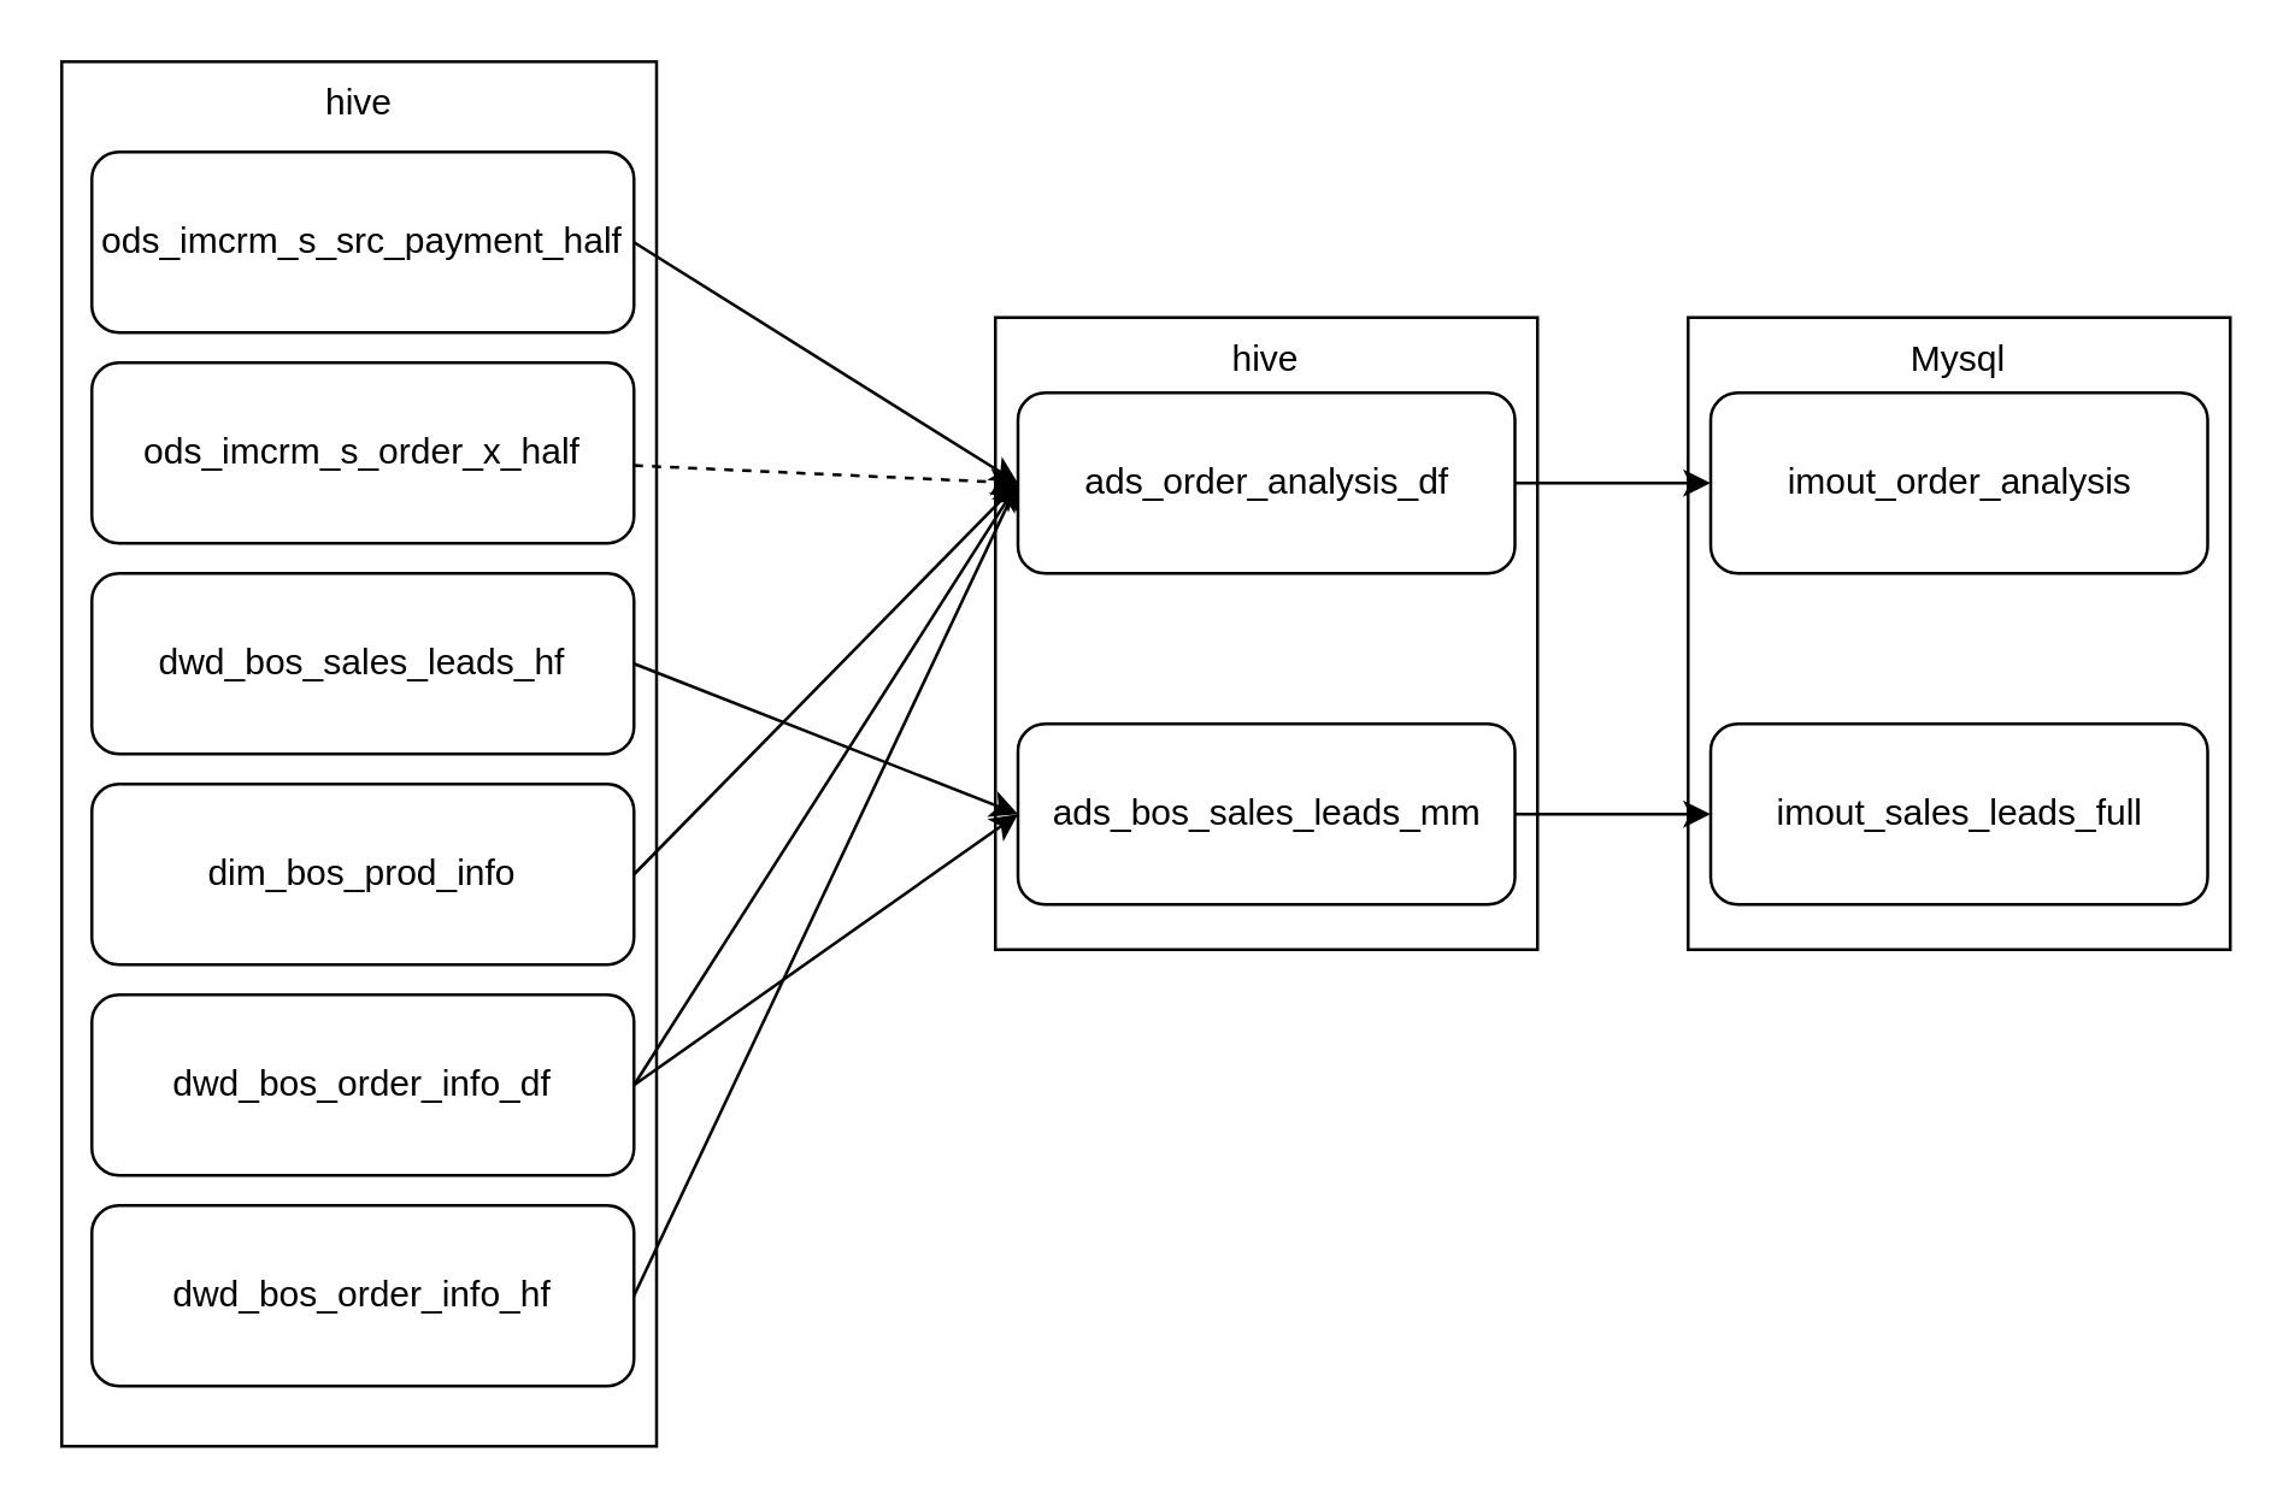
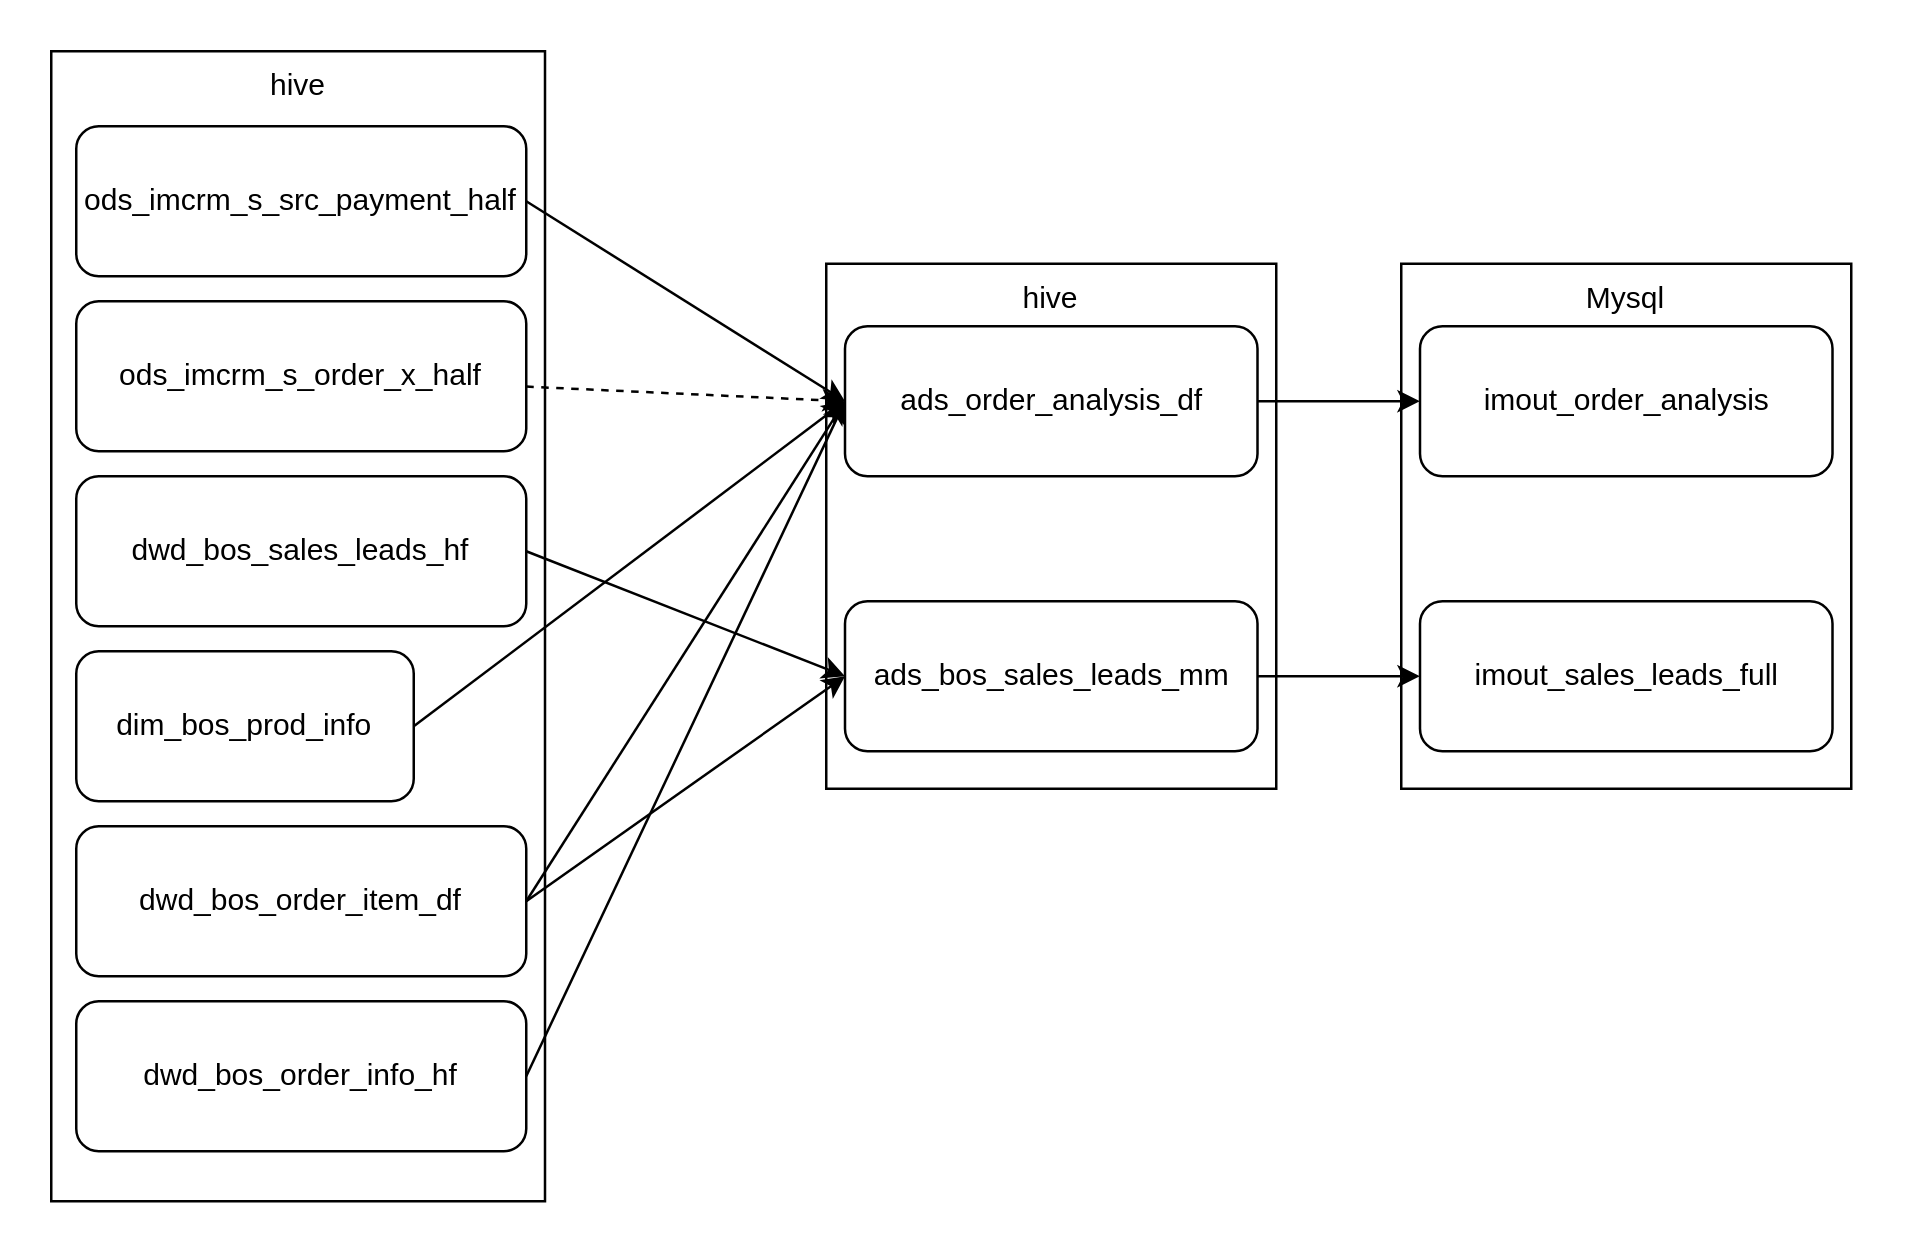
- <mxCell id="12" value="dim_bos_prod_info" style="rounded=1;whiteSpace=wrap;html=1;verticalAlign=middle;" parent="1" vertex="1"><mxGeometry x="30" y="260" width="180" height="60" as="geometry" /></mxCell>
+ <mxCell id="12" value="dim_bos_prod_info" style="rounded=1;whiteSpace=wrap;html=1;verticalAlign=middle;" parent="1" vertex="1"><mxGeometry x="30" y="260" width="135" height="60" as="geometry" /></mxCell>
- <mxCell id="15" value="dwd_bos_order_info_df" style="rounded=1;whiteSpace=wrap;html=1;verticalAlign=middle;" parent="1" vertex="1"><mxGeometry x="30" y="330" width="180" height="60" as="geometry" /></mxCell>
+ <mxCell id="15" value="dwd_bos_order_item_df" style="rounded=1;whiteSpace=wrap;html=1;verticalAlign=middle;" parent="1" vertex="1"><mxGeometry x="30" y="330" width="180" height="60" as="geometry" /></mxCell>
